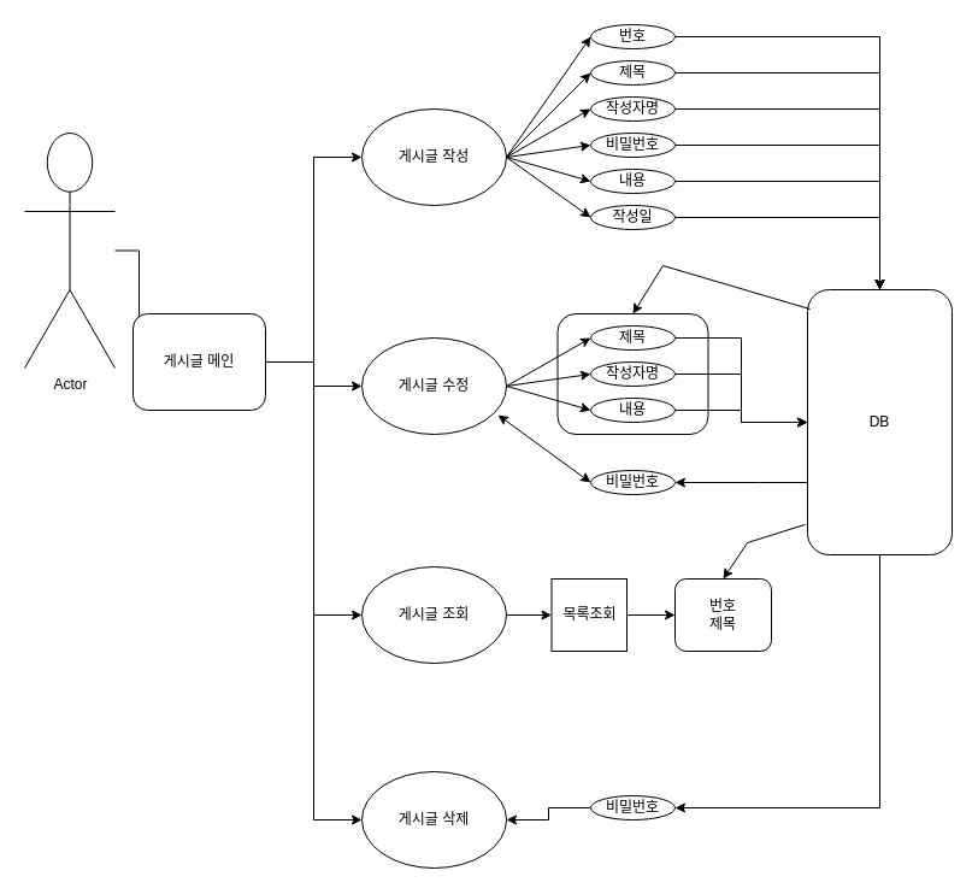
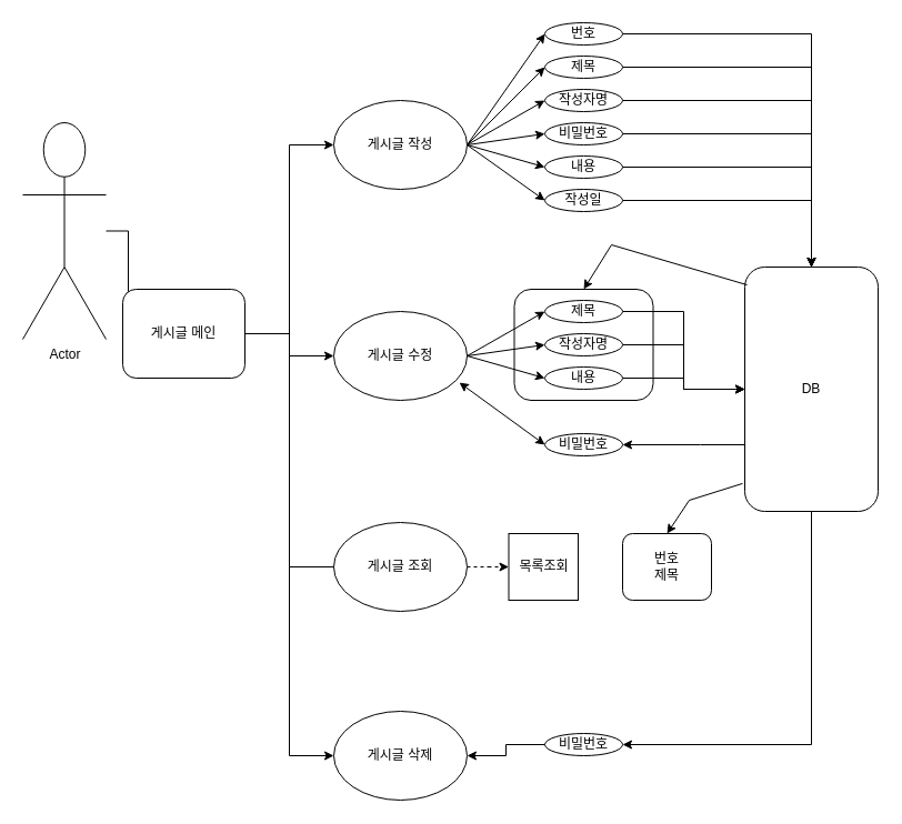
- <mxCell id="13" style="edgeStyle=orthogonalEdgeStyle;rounded=0;orthogonalLoop=1;jettySize=auto;html=1;entryX=0;entryY=0.5;entryDx=0;entryDy=0;" edge="1" parent="1" source="15" target="8"><mxGeometry relative="1" as="geometry" /></mxCell>
+ <mxCell id="13" style="edgeStyle=orthogonalEdgeStyle;rounded=0;orthogonalLoop=1;jettySize=auto;html=1;entryX=0;entryY=0.5;entryDx=0;entryDy=0;endArrow=none;" edge="1" parent="1" source="15" target="8"><mxGeometry relative="1" as="geometry" /></mxCell>
- <mxCell id="7" value="" style="edgeStyle=orthogonalEdgeStyle;rounded=0;orthogonalLoop=1;jettySize=auto;html=1;" edge="1" parent="1" source="8" target="52"><mxGeometry relative="1" as="geometry" /></mxCell>
+ <mxCell id="7" value="" style="edgeStyle=orthogonalEdgeStyle;rounded=0;orthogonalLoop=1;jettySize=auto;html=1;dashed=1;" edge="1" parent="1" source="8" target="52"><mxGeometry relative="1" as="geometry" /></mxCell>
- <mxCell id="51" value="" style="edgeStyle=orthogonalEdgeStyle;rounded=0;orthogonalLoop=1;jettySize=auto;html=1;" edge="1" parent="1" source="52" target="53"><mxGeometry relative="1" as="geometry" /></mxCell>
